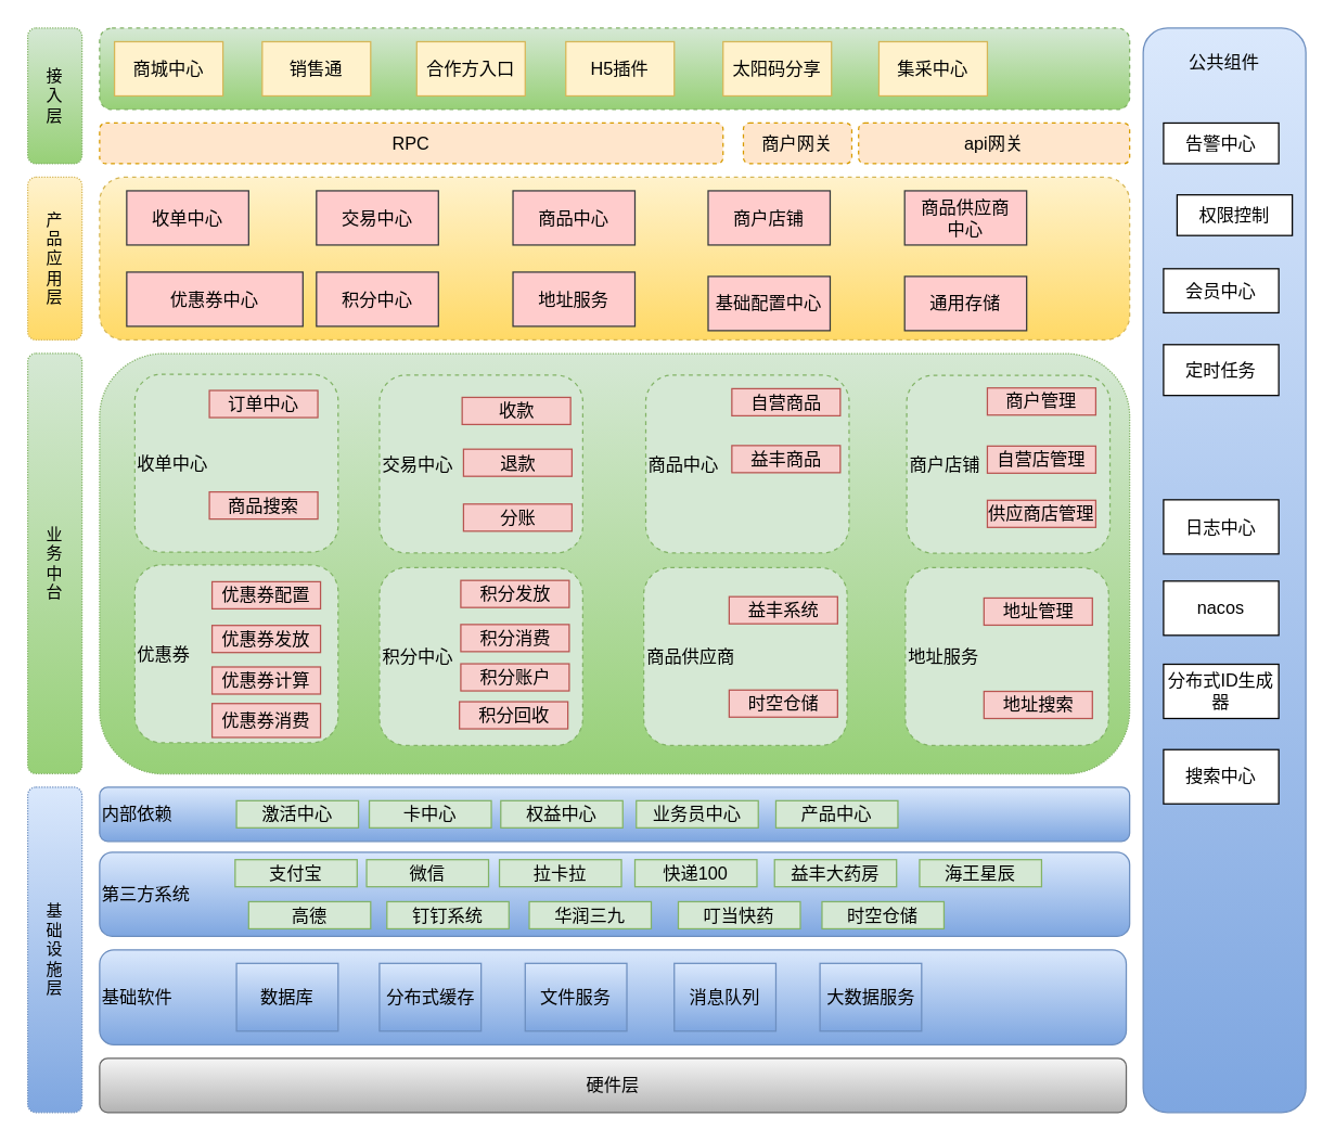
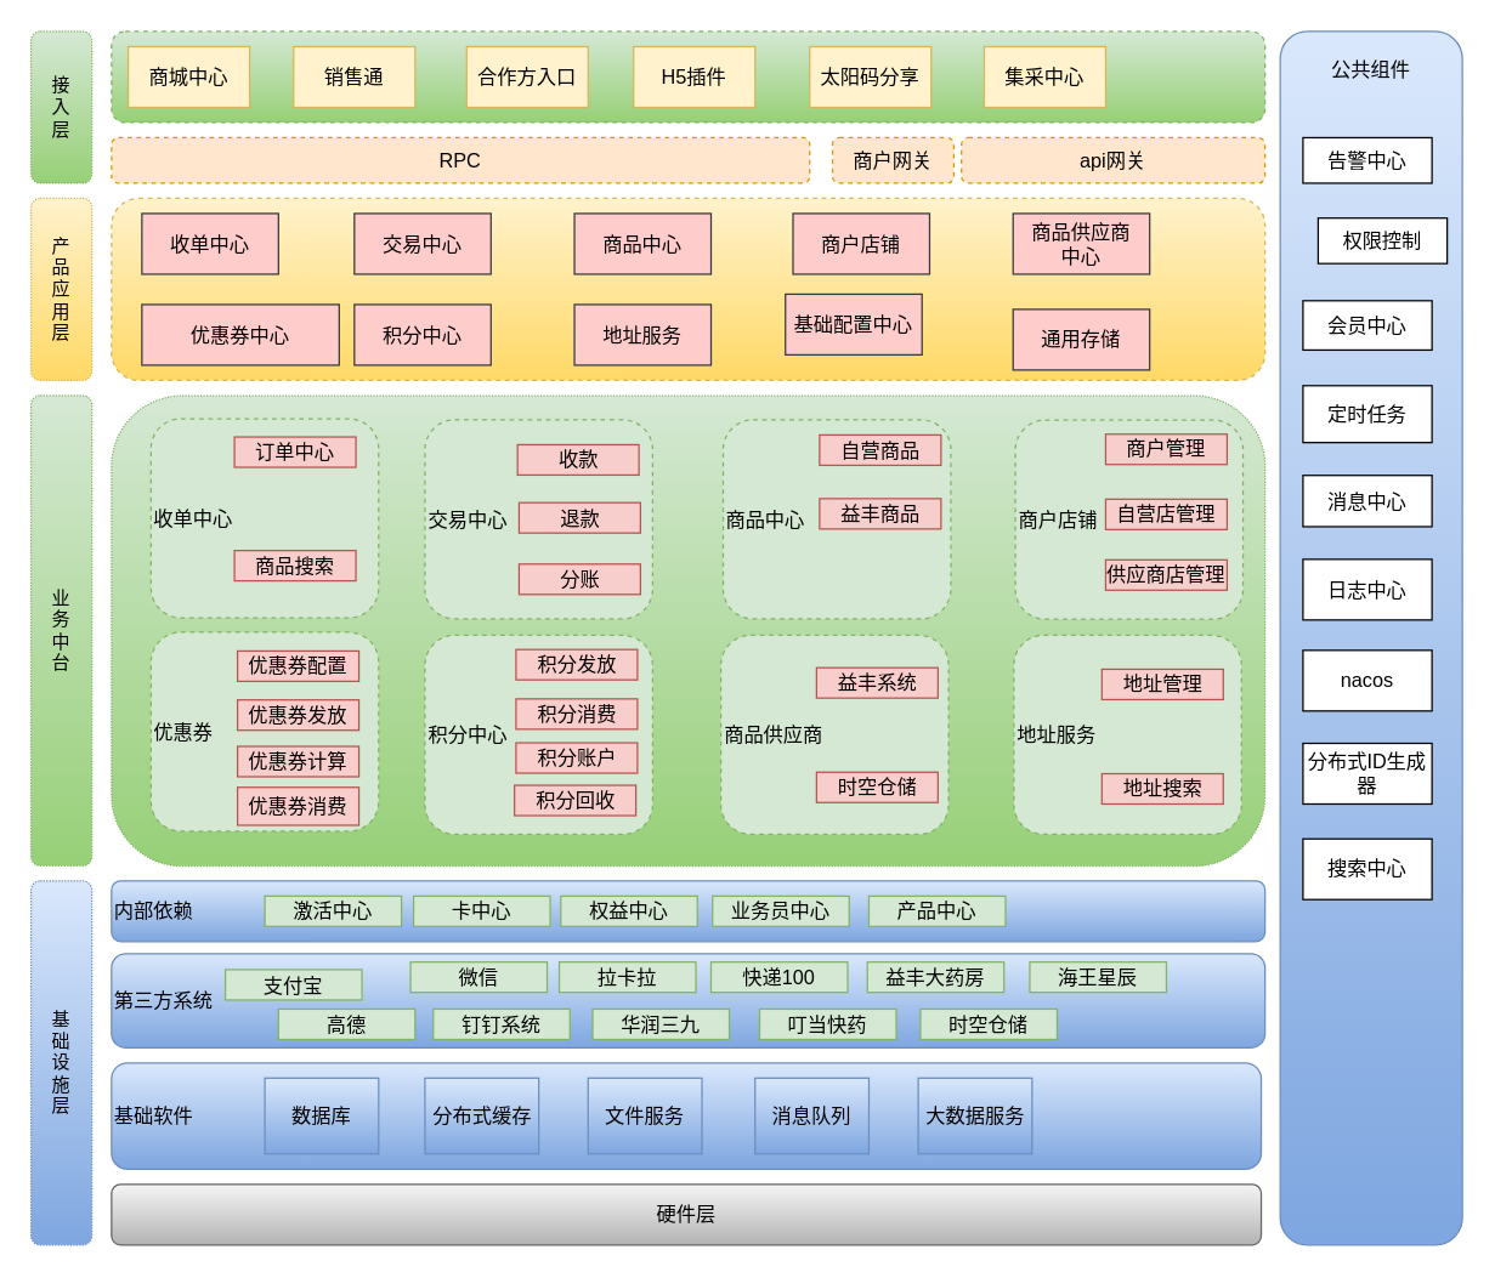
- <mxCell id="59" value="基础配置中心" style="rounded=0;whiteSpace=wrap;html=1;fontSize=13;fillColor=#ffcccc;strokeColor=#36393d;" vertex="1" parent="1"><mxGeometry x="522" y="203.17" width="90" height="40" as="geometry" /></mxCell>
+ <mxCell id="59" value="基础配置中心" style="rounded=0;whiteSpace=wrap;html=1;fontSize=13;fillColor=#ffcccc;strokeColor=#36393d;" vertex="1" parent="1"><mxGeometry x="517" y="193.17" width="90" height="40" as="geometry" /></mxCell>
+ <mxCell id="35" value="消息中心" style="rounded=0;whiteSpace=wrap;html=1;fontSize=13;" parent="1" vertex="1"><mxGeometry x="858" y="312.65" width="85" height="33.81" as="geometry" /></mxCell>
- <mxCell id="69" value="支付宝" style="rounded=0;whiteSpace=wrap;html=1;fontSize=13;fillColor=#d5e8d4;strokeColor=#82b366;" vertex="1" parent="1"><mxGeometry x="173" y="633.5" width="90" height="20" as="geometry" /></mxCell>
+ <mxCell id="69" value="支付宝" style="rounded=0;whiteSpace=wrap;html=1;fontSize=13;fillColor=#d5e8d4;strokeColor=#82b366;" vertex="1" parent="1"><mxGeometry x="148" y="638.5" width="90" height="20" as="geometry" /></mxCell>
